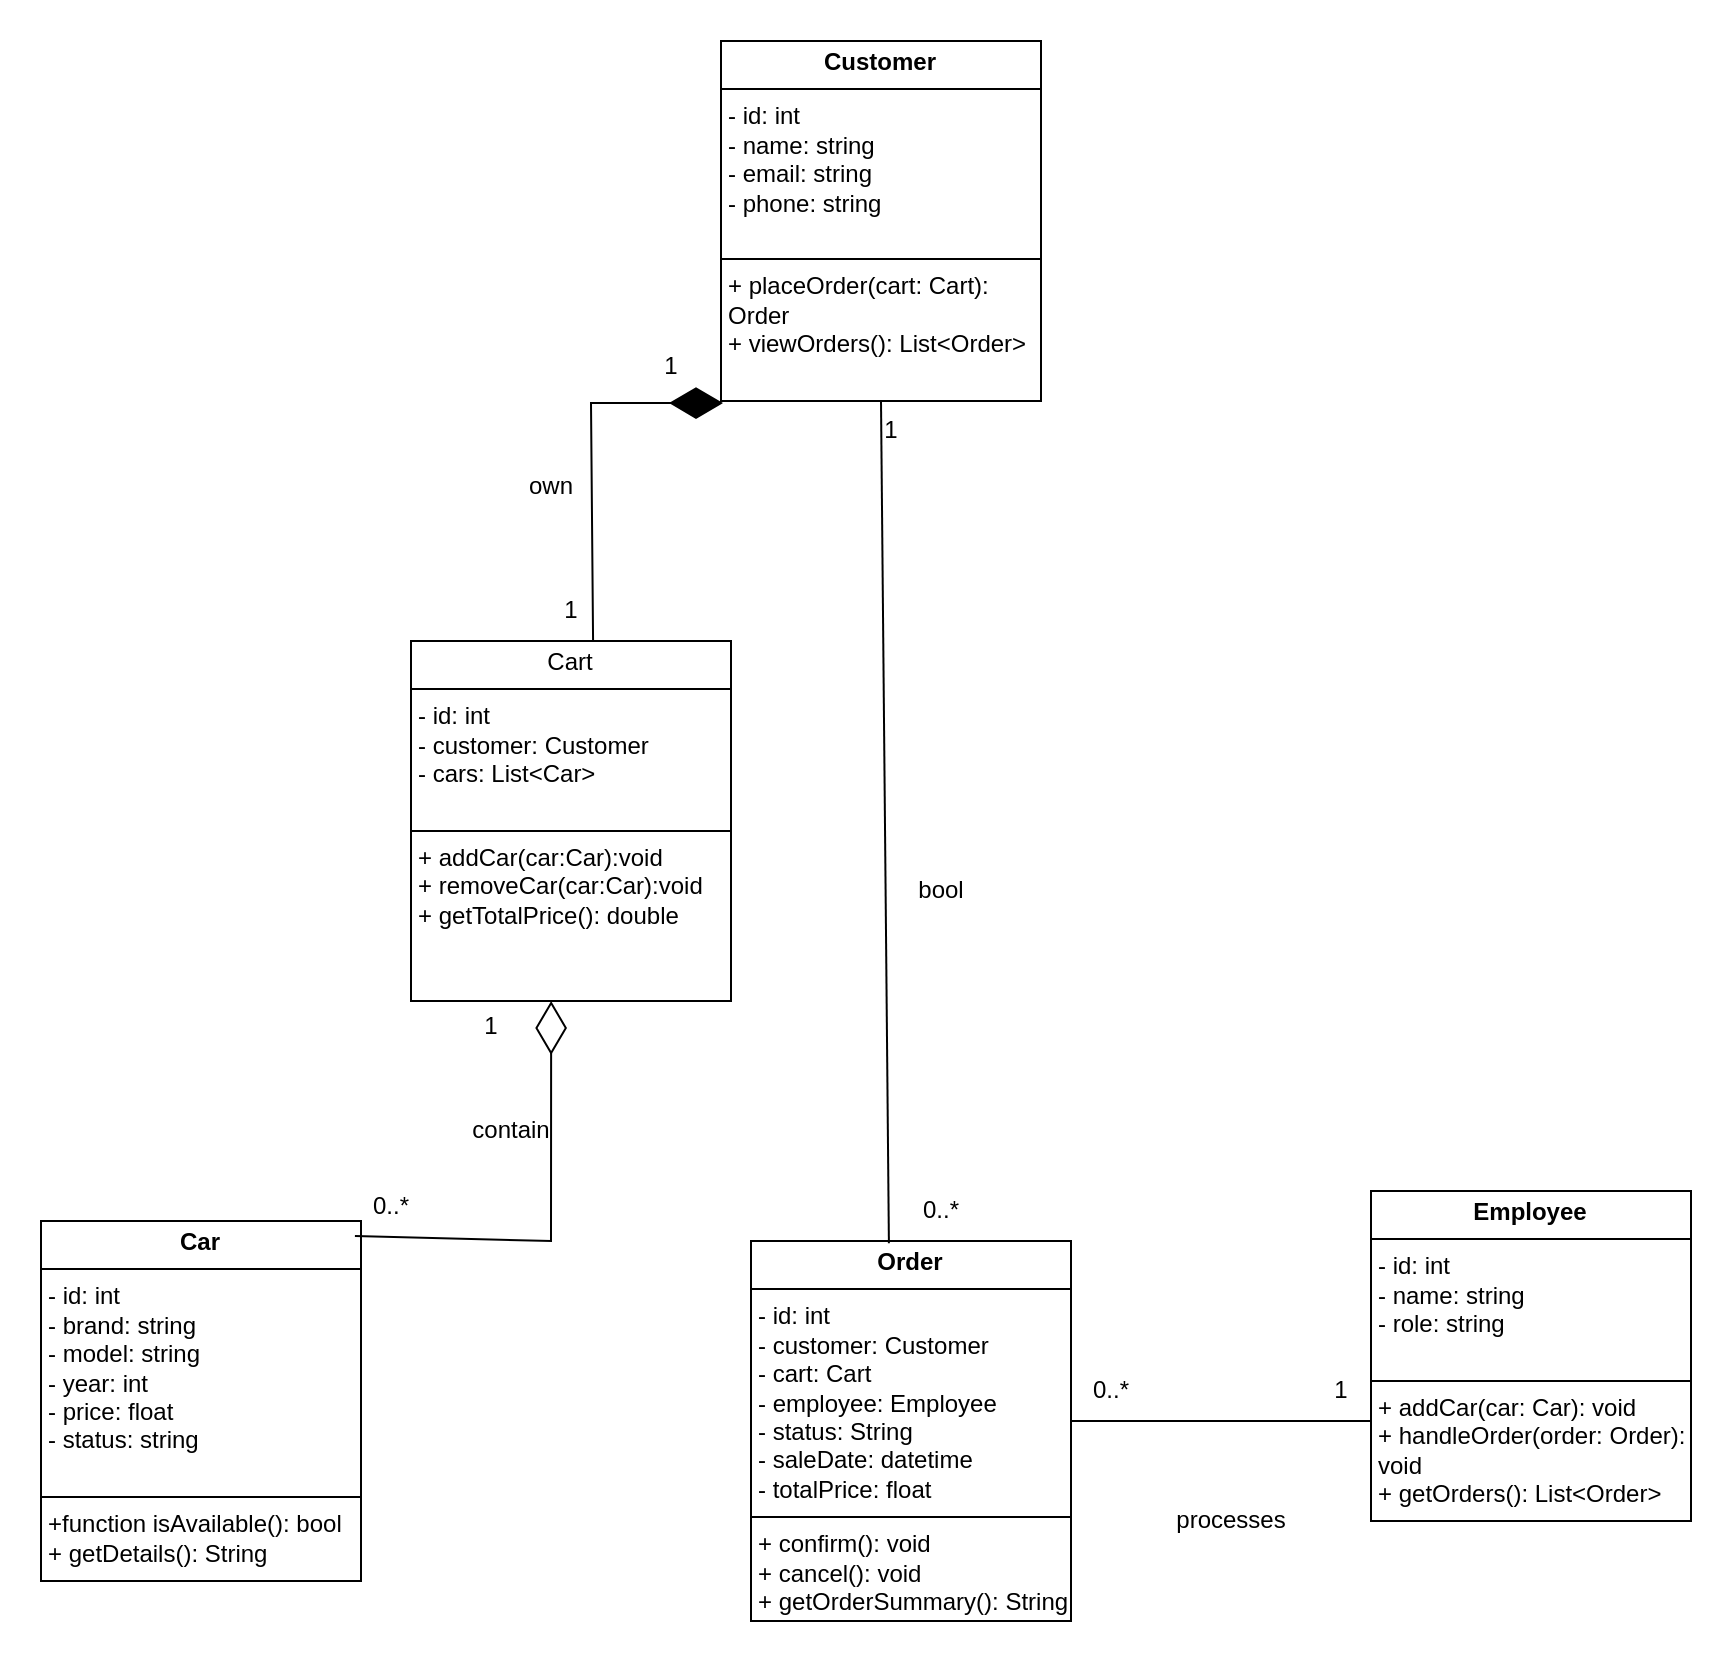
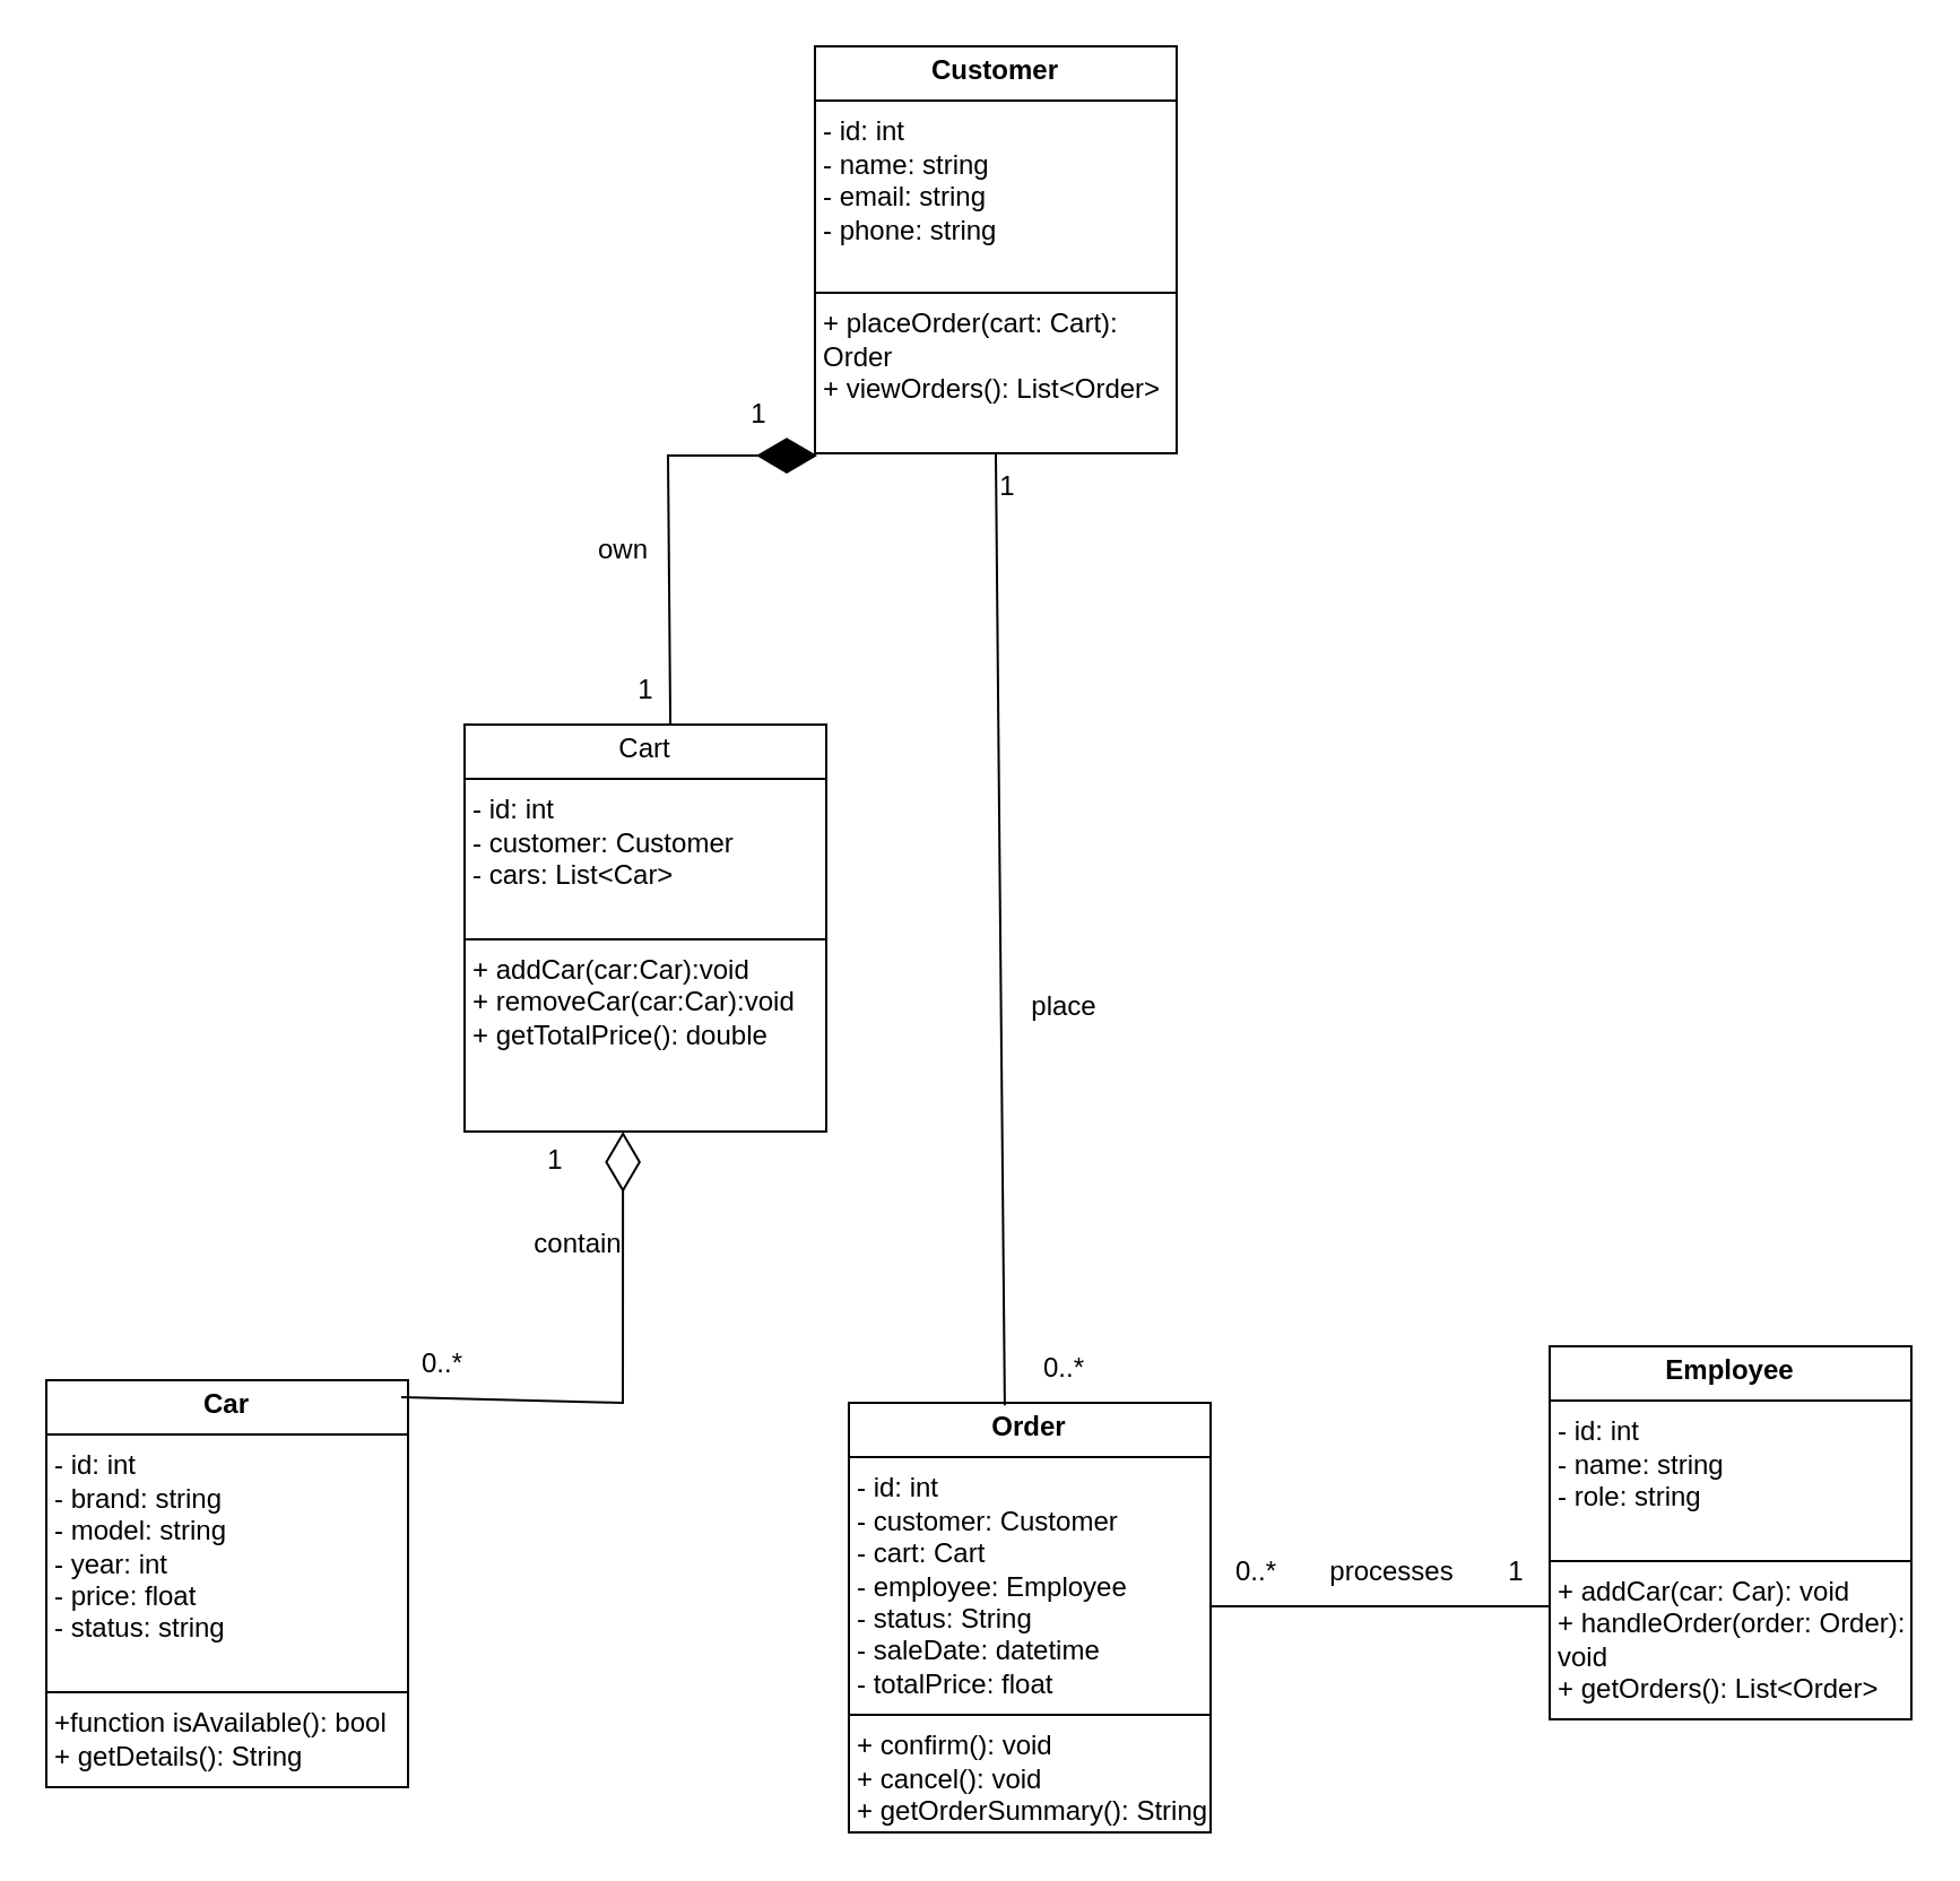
- <mxCell id="8" value="bool" style="text;html=1;align=center;verticalAlign=middle;resizable=0;points=[];autosize=1;strokeColor=none;fillColor=none;" parent="1" vertex="1"><mxGeometry x="445" y="430" width="50" height="30" as="geometry" /></mxCell>
+ <mxCell id="8" value="place" style="text;html=1;align=center;verticalAlign=middle;resizable=0;points=[];autosize=1;strokeColor=none;fillColor=none;" parent="1" vertex="1"><mxGeometry x="445" y="430" width="50" height="30" as="geometry" /></mxCell>
- <mxCell id="22" value="contain" style="text;html=1;align=center;verticalAlign=middle;resizable=0;points=[];autosize=1;strokeColor=none;fillColor=none;" vertex="1" parent="1"><mxGeometry x="225" y="550" width="60" height="30" as="geometry" /></mxCell>
+ <mxCell id="22" value="contain" style="text;html=1;align=center;verticalAlign=middle;resizable=0;points=[];autosize=1;strokeColor=none;fillColor=none;" vertex="1" parent="1"><mxGeometry x="225" y="535" width="60" height="30" as="geometry" /></mxCell>
- <mxCell id="11" value="processes" style="text;html=1;align=center;verticalAlign=middle;resizable=0;points=[];autosize=1;strokeColor=none;fillColor=none;" parent="1" vertex="1"><mxGeometry x="575" y="745" width="80" height="30" as="geometry" /></mxCell>
+ <mxCell id="11" value="processes" style="text;html=1;align=center;verticalAlign=middle;resizable=0;points=[];autosize=1;strokeColor=none;fillColor=none;" parent="1" vertex="1"><mxGeometry x="575" y="680" width="80" height="30" as="geometry" /></mxCell>
